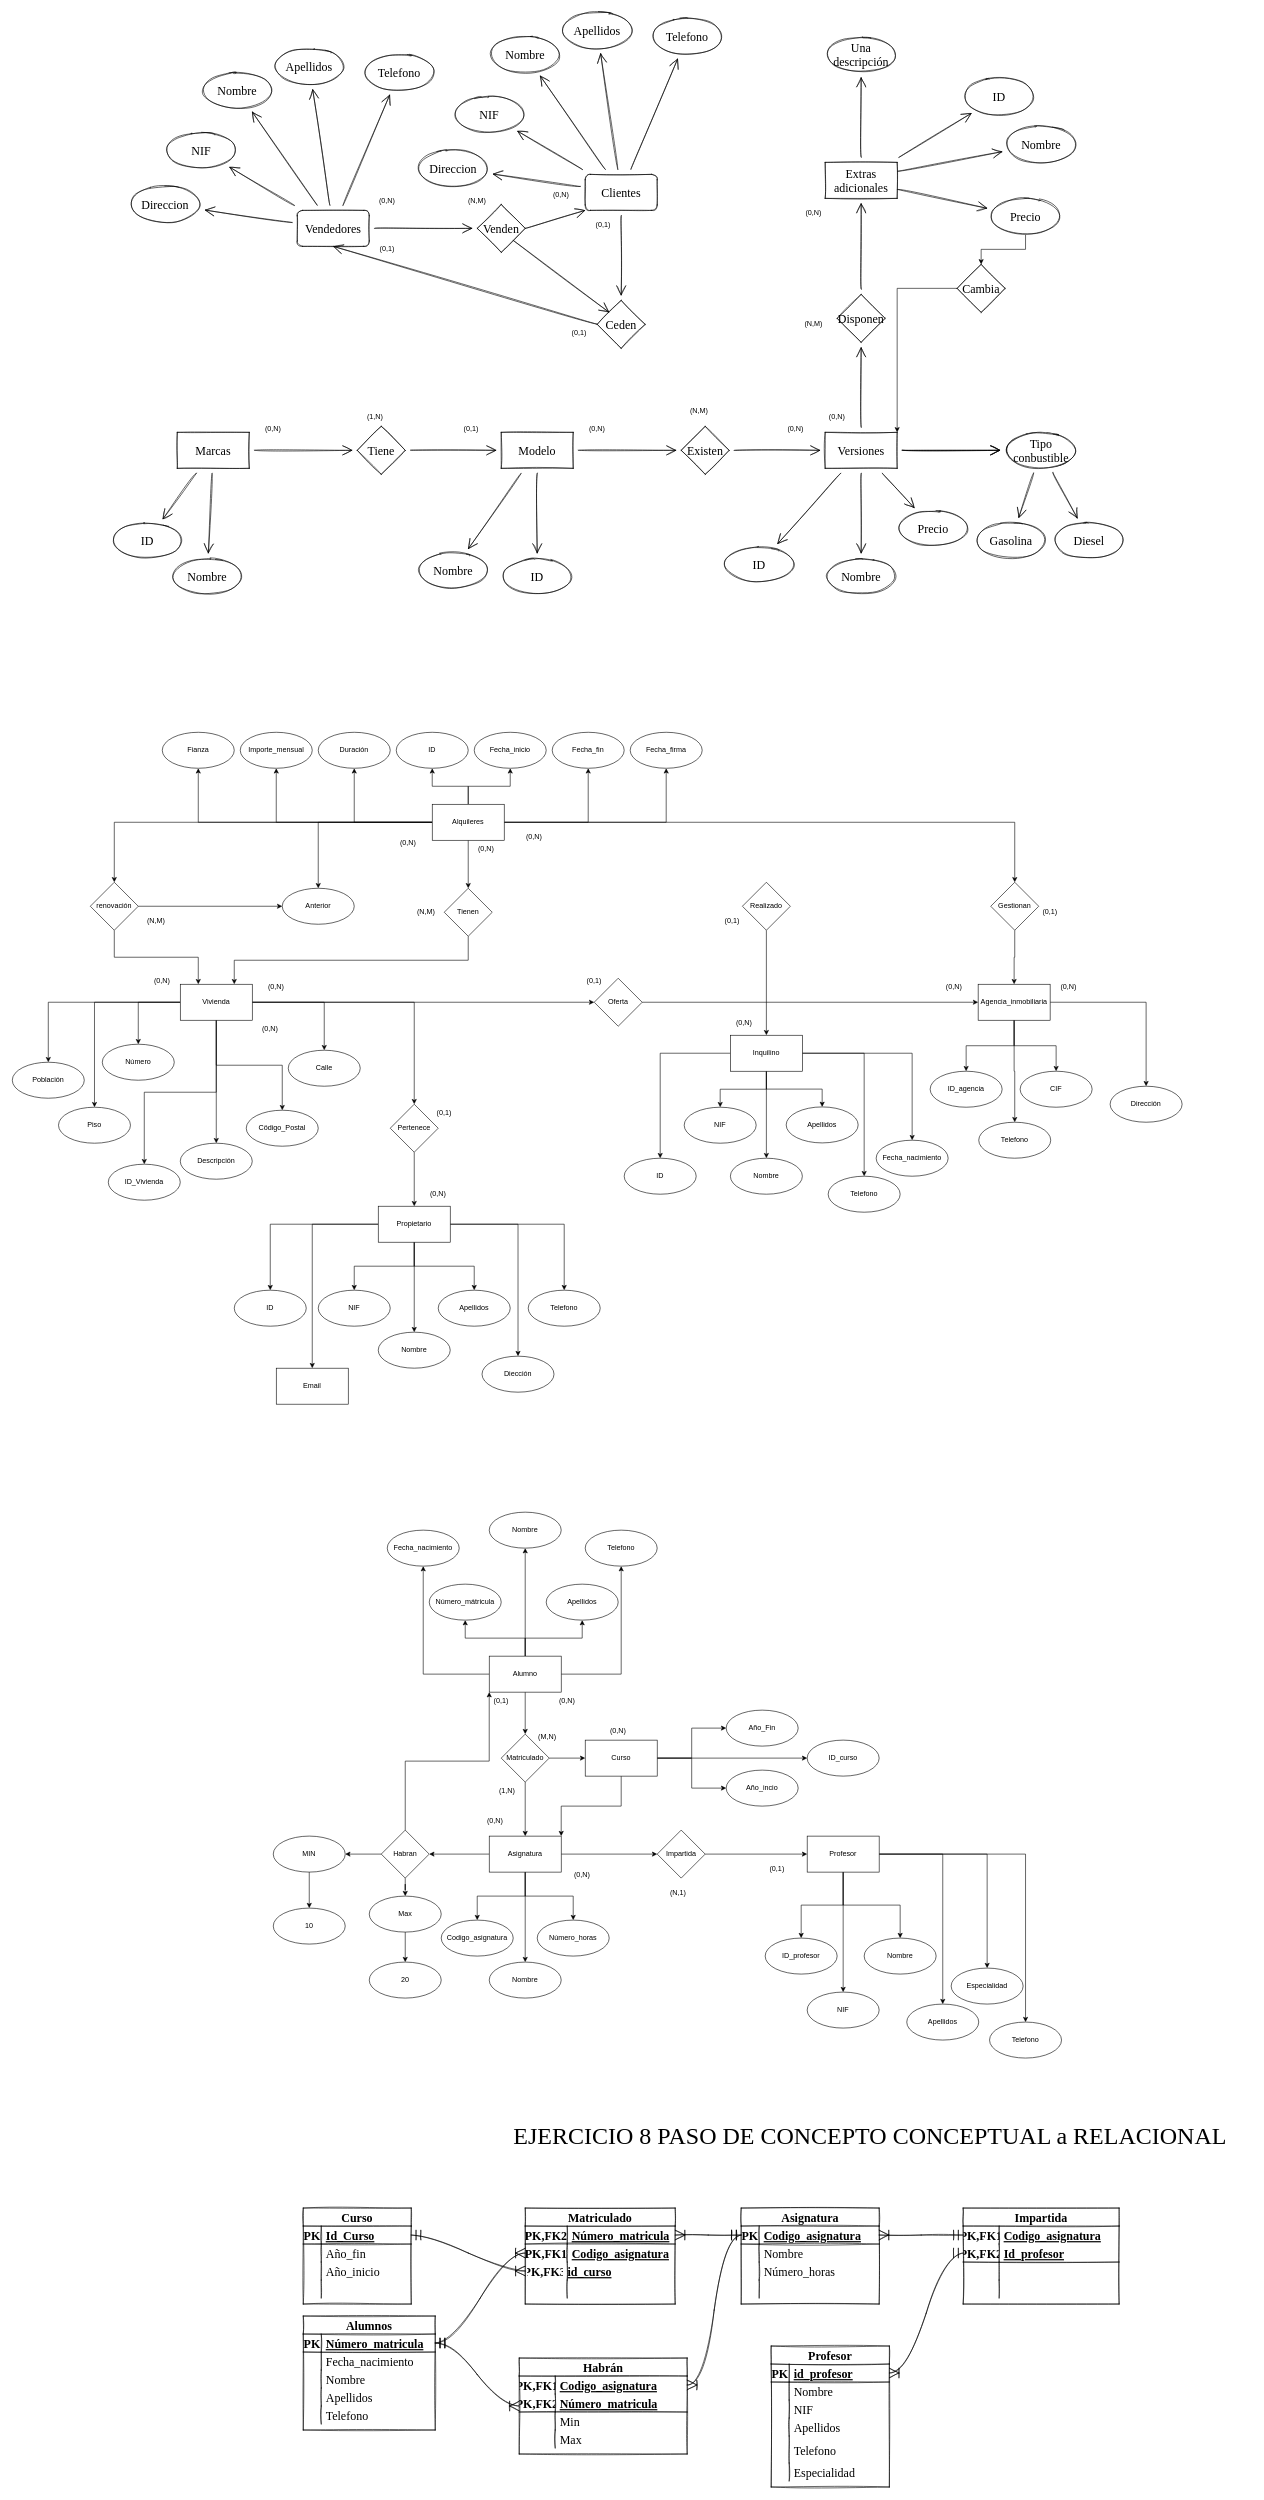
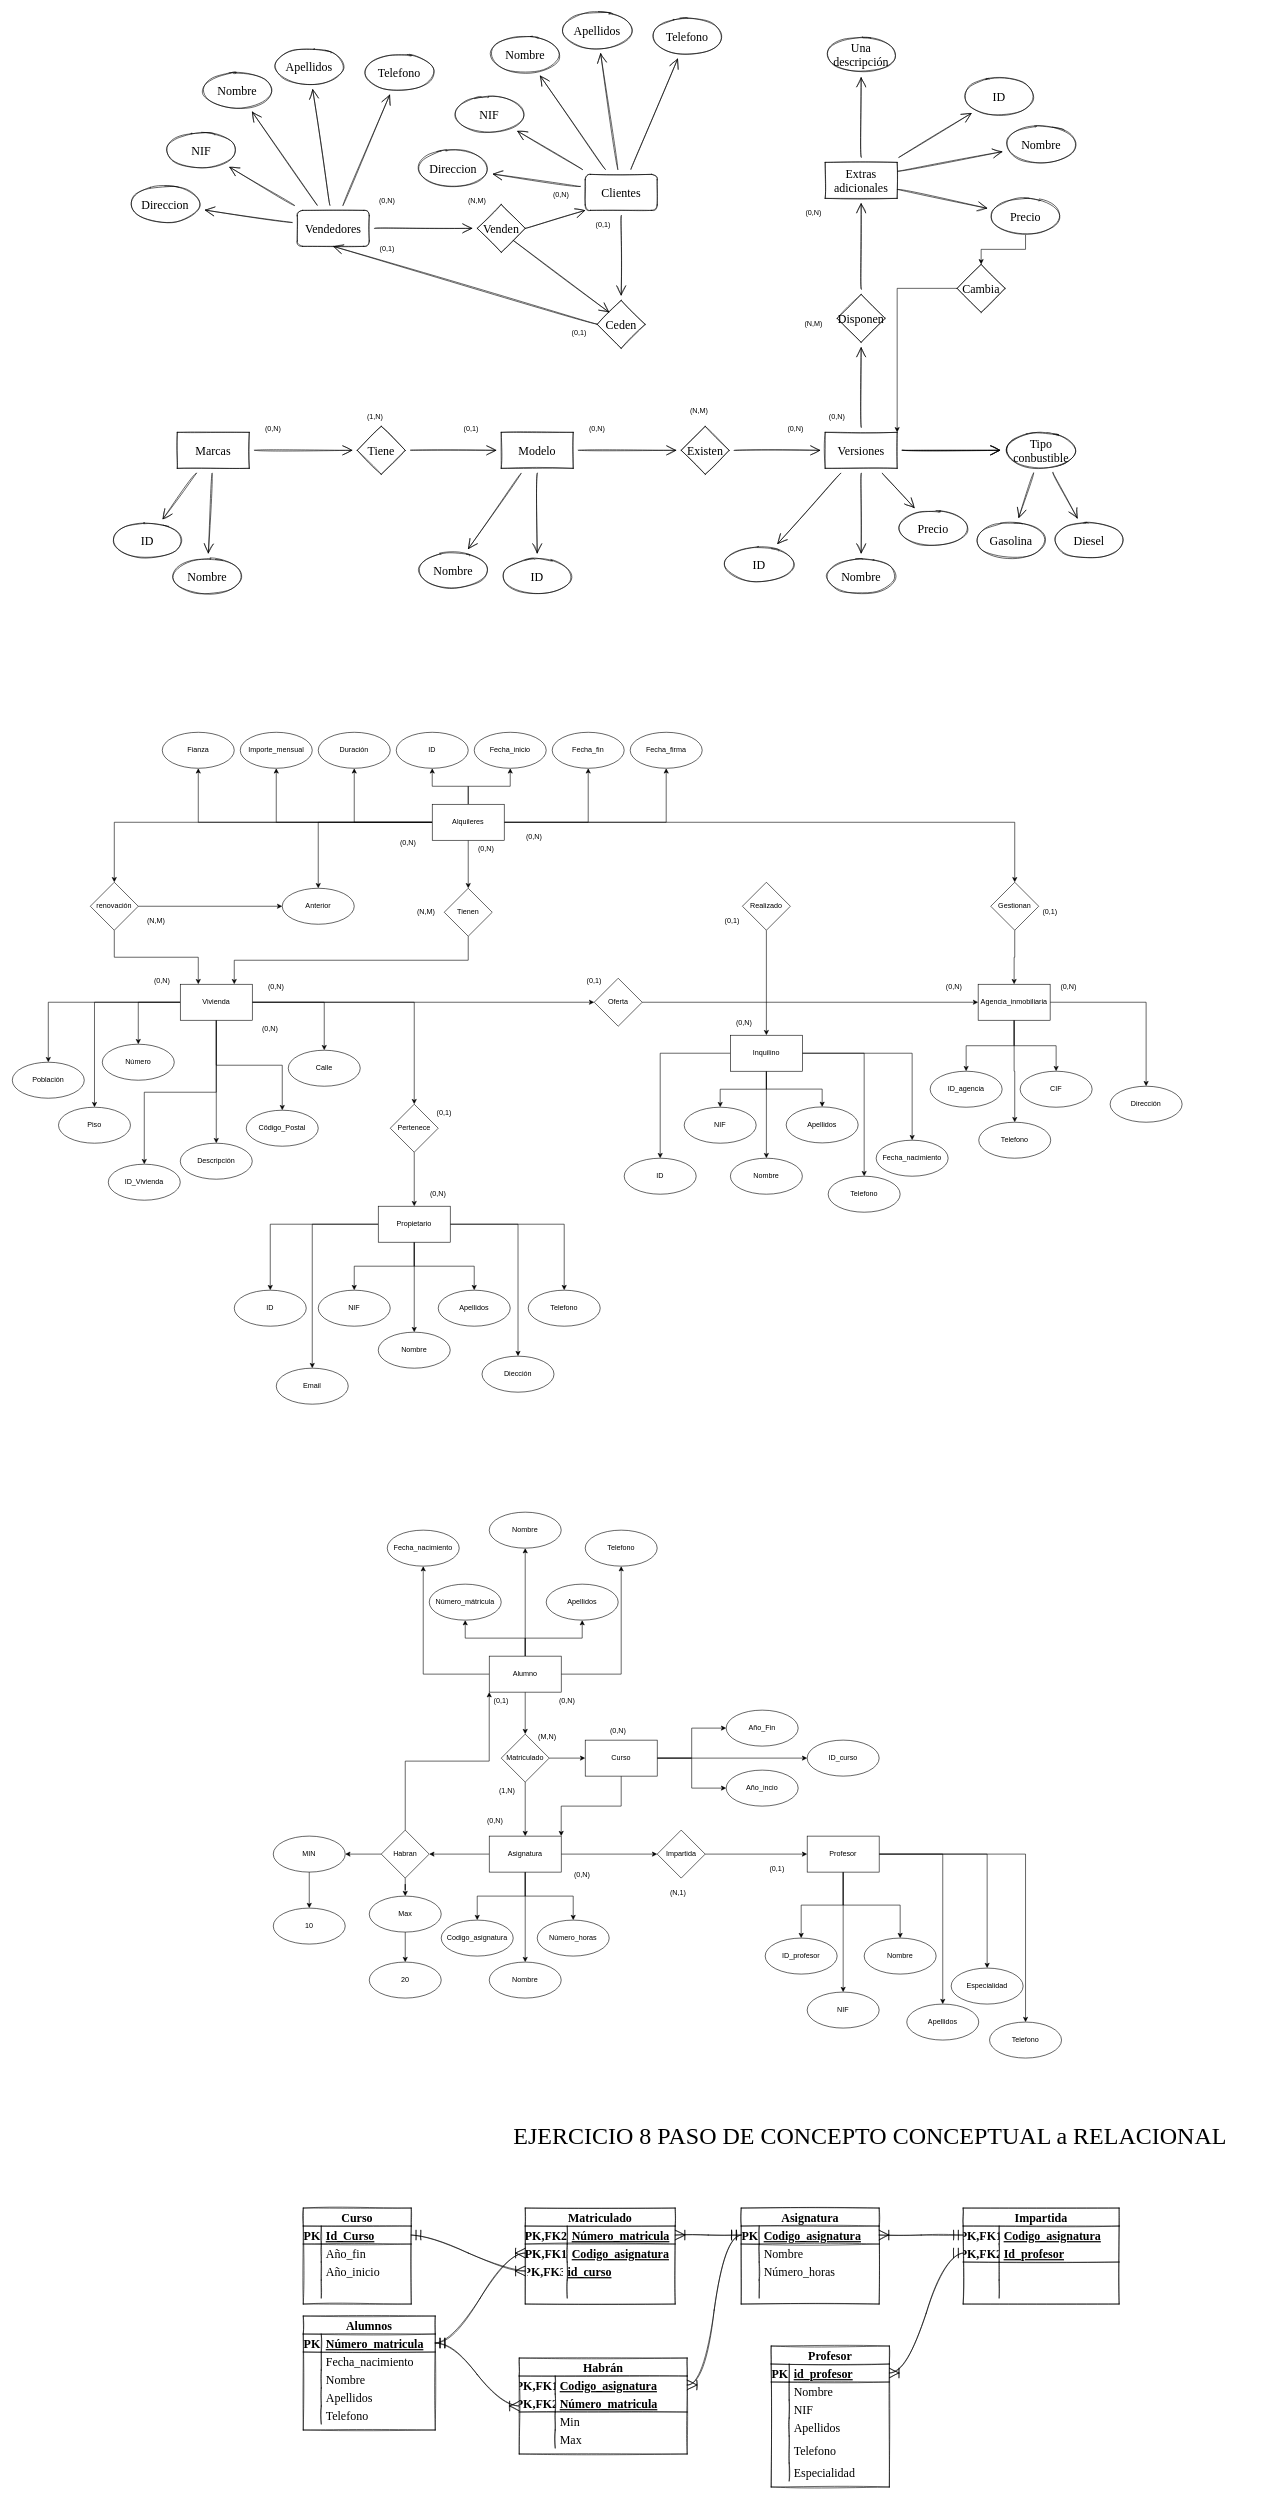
- <mxCell id="177" value="Email" style="whiteSpace=wrap;html=1;rounded=0;" parent="1" vertex="1"><mxGeometry x="460" y="2280" width="120" height="60" as="geometry" /></mxCell>
+ <mxCell id="177" value="Email" style="ellipse;whiteSpace=wrap;html=1;rounded=0;" parent="1" vertex="1"><mxGeometry x="460" y="2280" width="120" height="60" as="geometry" /></mxCell>
